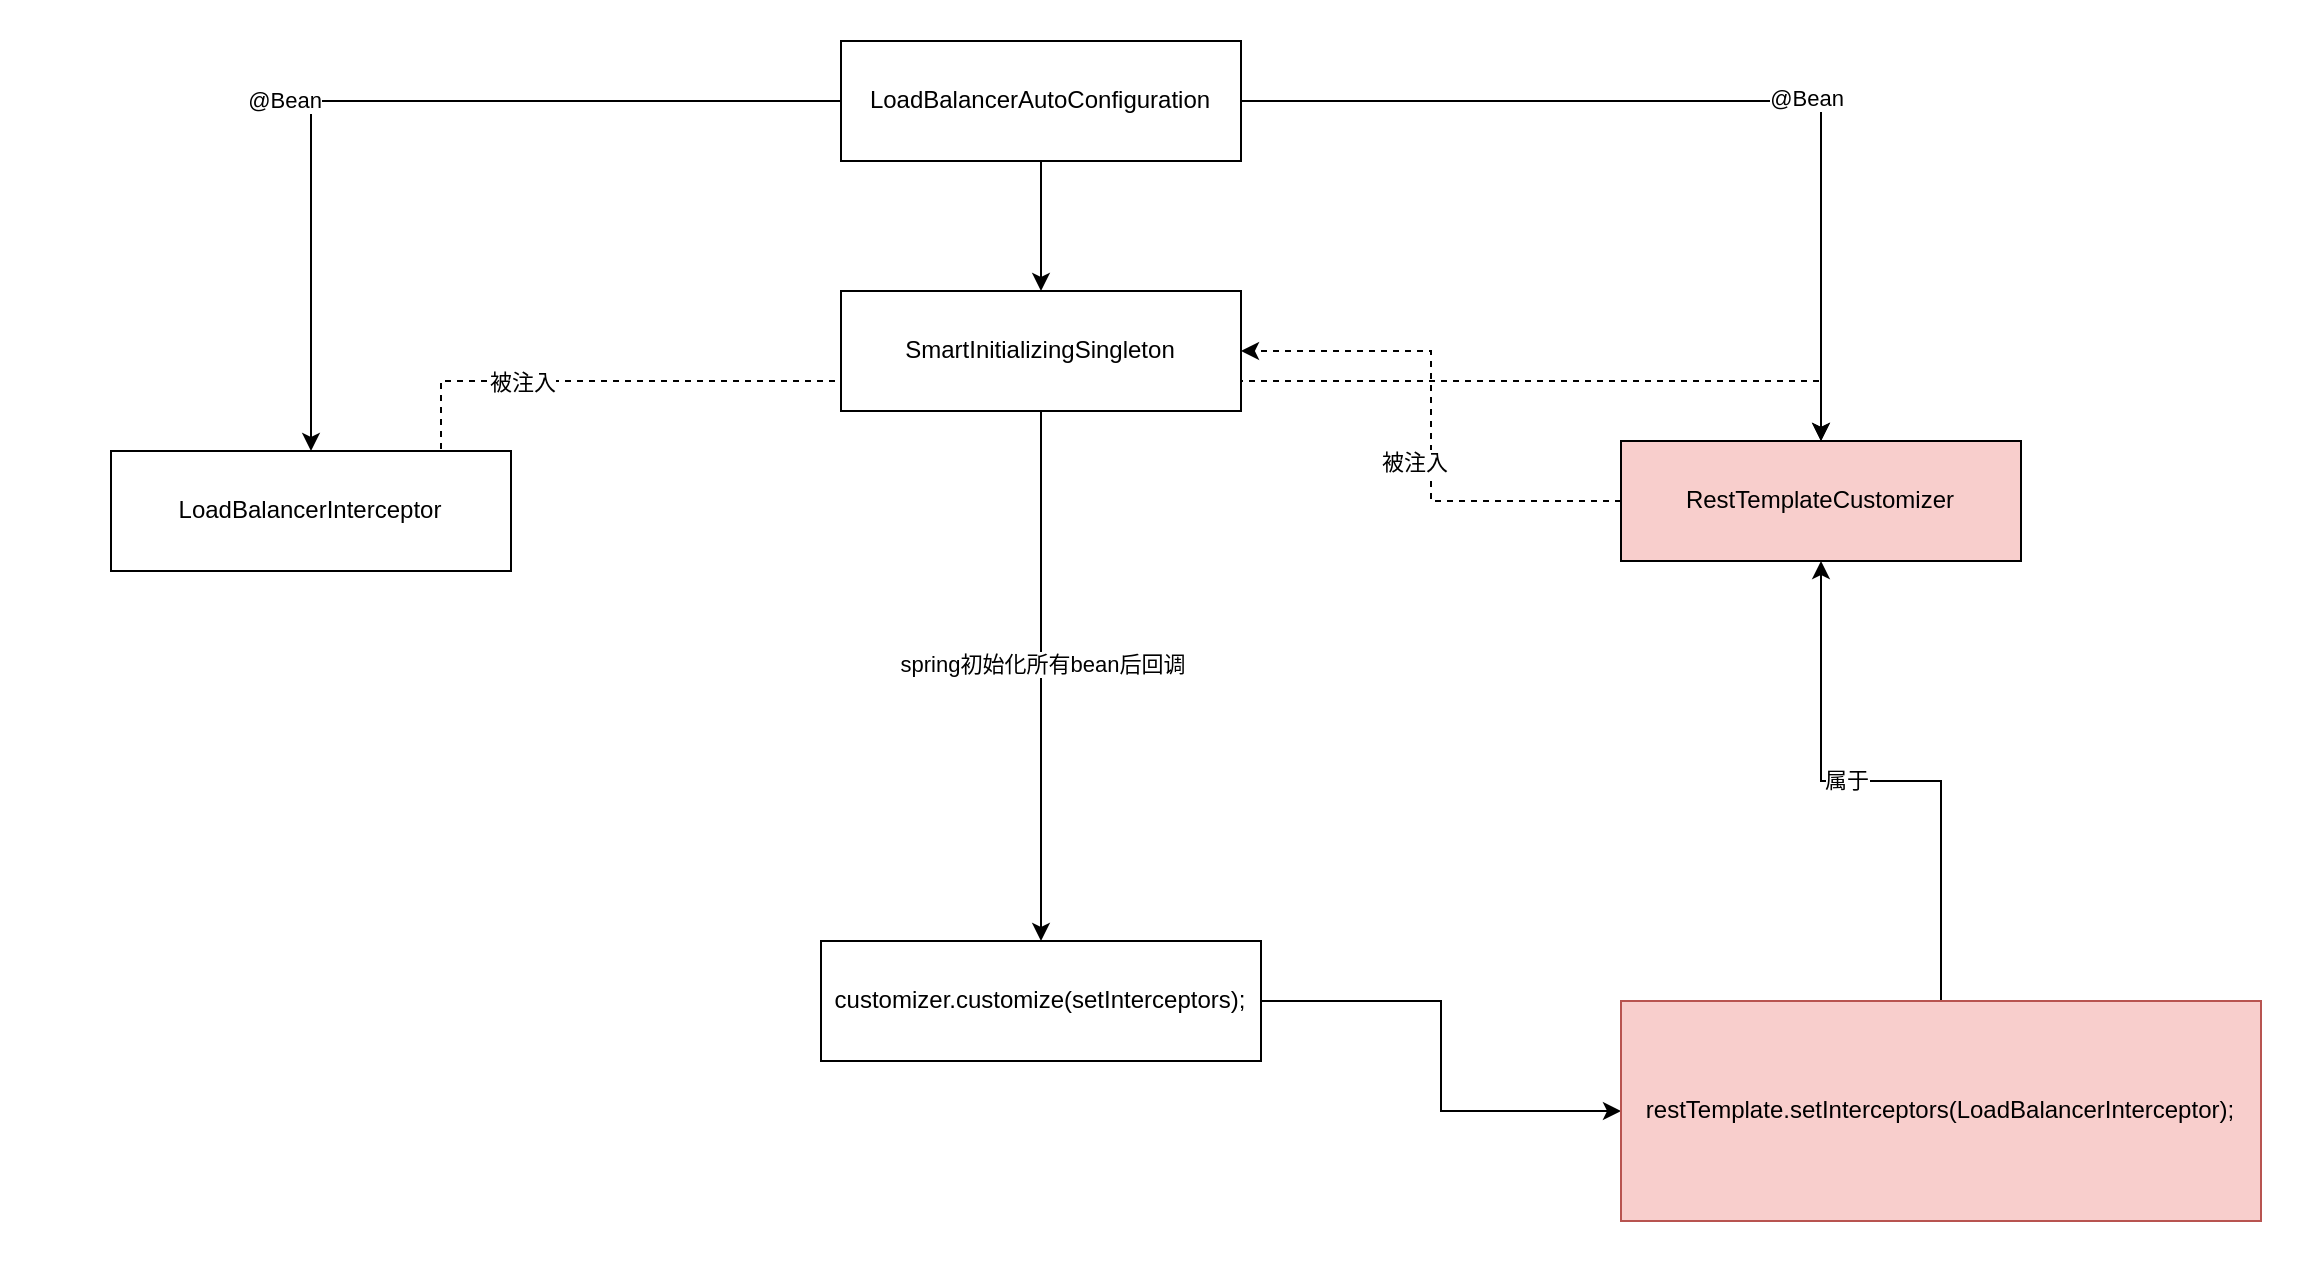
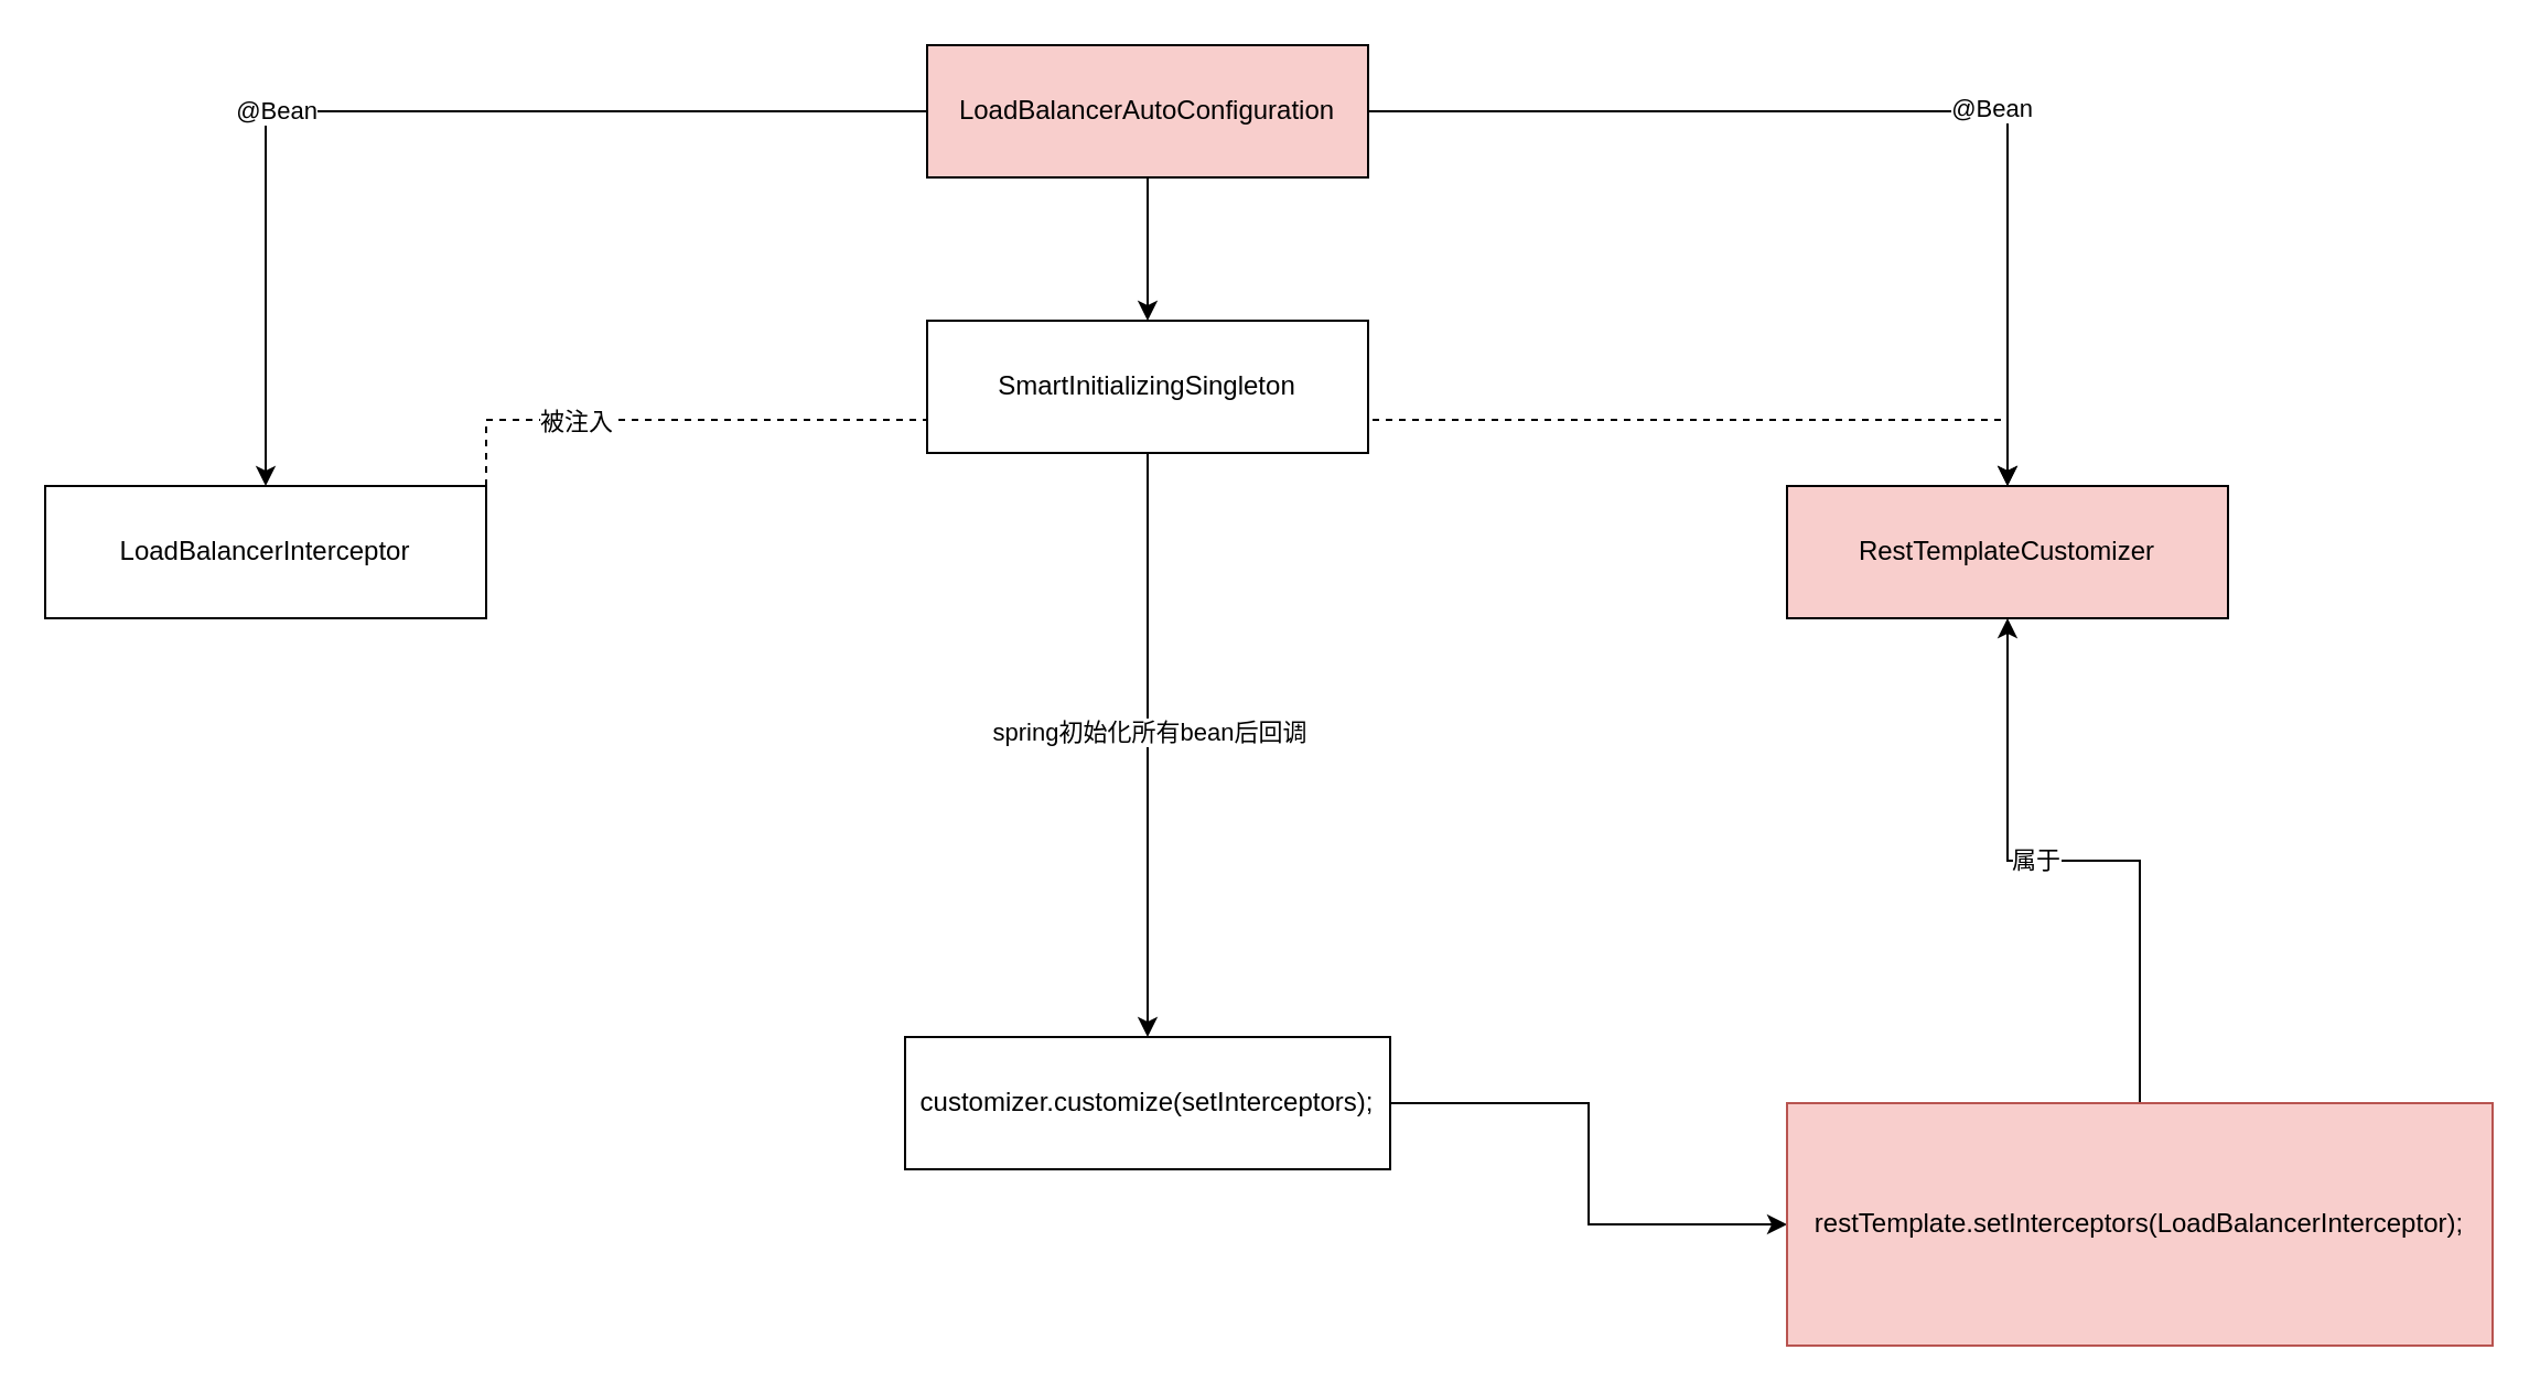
- <mxCell id="7" value="LoadBalancerAutoConfiguration" style="rounded=0;whiteSpace=wrap;" vertex="1" parent="1"><mxGeometry x="420" y="20" width="200" height="60" as="geometry" /></mxCell>
+ <mxCell id="7" value="LoadBalancerAutoConfiguration" style="rounded=0;whiteSpace=wrap;fillColor=#f8cecc;" vertex="1" parent="1"><mxGeometry x="420" y="20" width="200" height="60" as="geometry" /></mxCell>
- <mxCell id="10" style="edgeStyle=orthogonalEdgeStyle;rounded=0;orthogonalLoop=1;jettySize=auto;html=1;exitX=0;exitY=0.5;exitDx=0;exitDy=0;entryX=1;entryY=0.5;entryDx=0;entryDy=0;dashed=1;" edge="1" parent="1" source="12" target="15"><mxGeometry relative="1" as="geometry" /></mxCell>
- <mxCell id="11" value="被注入" style="edgeLabel;html=1;align=center;verticalAlign=middle;resizable=0;points=[];" vertex="1" connectable="0" parent="10"><mxGeometry x="-0.137" y="1" relative="1" as="geometry"><mxPoint x="-8" y="-1" as="offset" /></mxGeometry></mxCell>
- <mxCell id="9" value="LoadBalancerInterceptor" style="rounded=0;whiteSpace=wrap;" vertex="1" parent="1"><mxGeometry x="55" y="225" width="200" height="60" as="geometry" /></mxCell>
+ <mxCell id="9" value="LoadBalancerInterceptor" style="rounded=0;whiteSpace=wrap;" vertex="1" parent="1"><mxGeometry x="20" y="220" width="200" height="60" as="geometry" /></mxCell>
